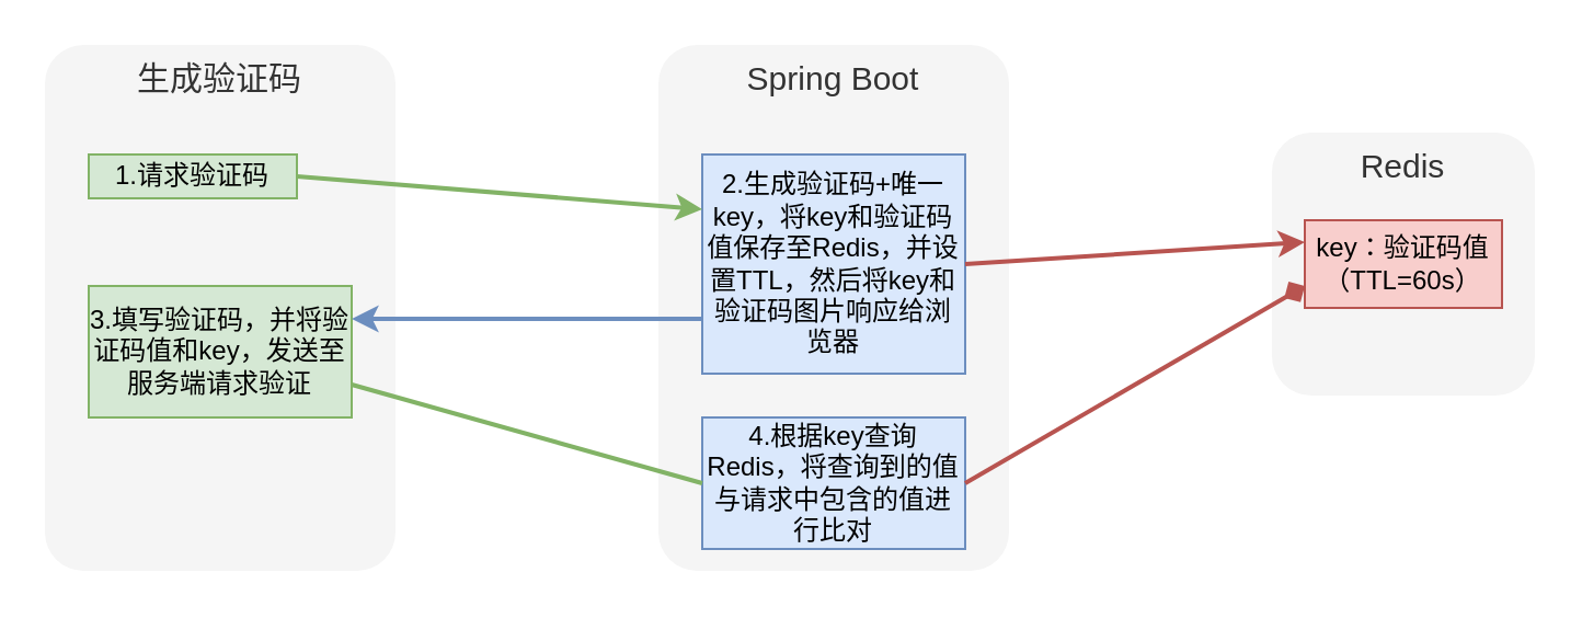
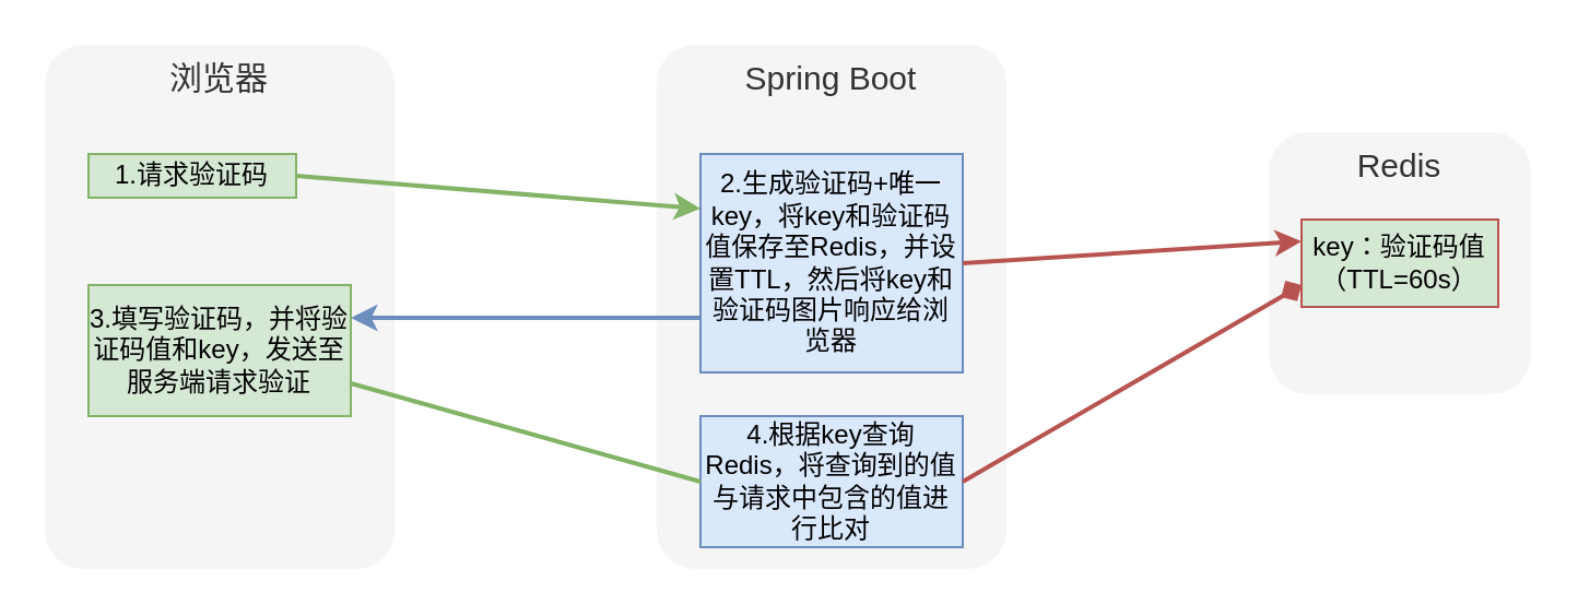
- <mxCell id="2" value="生成验证码" style="rounded=1;whiteSpace=wrap;html=1;arcSize=11;fontSize=15;verticalAlign=top;fillColor=#f5f5f5;fontColor=#333333;strokeColor=none;" parent="1" vertex="1"><mxGeometry x="20" y="20" width="160" height="240" as="geometry" /></mxCell>
+ <mxCell id="2" value="浏览器" style="rounded=1;whiteSpace=wrap;html=1;arcSize=11;fontSize=15;verticalAlign=top;fillColor=#f5f5f5;fontColor=#333333;strokeColor=none;" parent="1" vertex="1"><mxGeometry x="20" y="20" width="160" height="240" as="geometry" /></mxCell>
- <mxCell id="9" value="key：验证码值&lt;br&gt;（TTL=60s）" style="rounded=0;whiteSpace=wrap;html=1;fillColor=#f8cecc;strokeColor=#b85450;" parent="1" vertex="1"><mxGeometry x="595" y="100" width="90" height="40" as="geometry" /></mxCell>
+ <mxCell id="9" value="key：验证码值&lt;br&gt;（TTL=60s）" style="rounded=0;whiteSpace=wrap;html=1;fillColor=#d5e8d4;strokeColor=#b85450;" parent="1" vertex="1"><mxGeometry x="595" y="100" width="90" height="40" as="geometry" /></mxCell>
